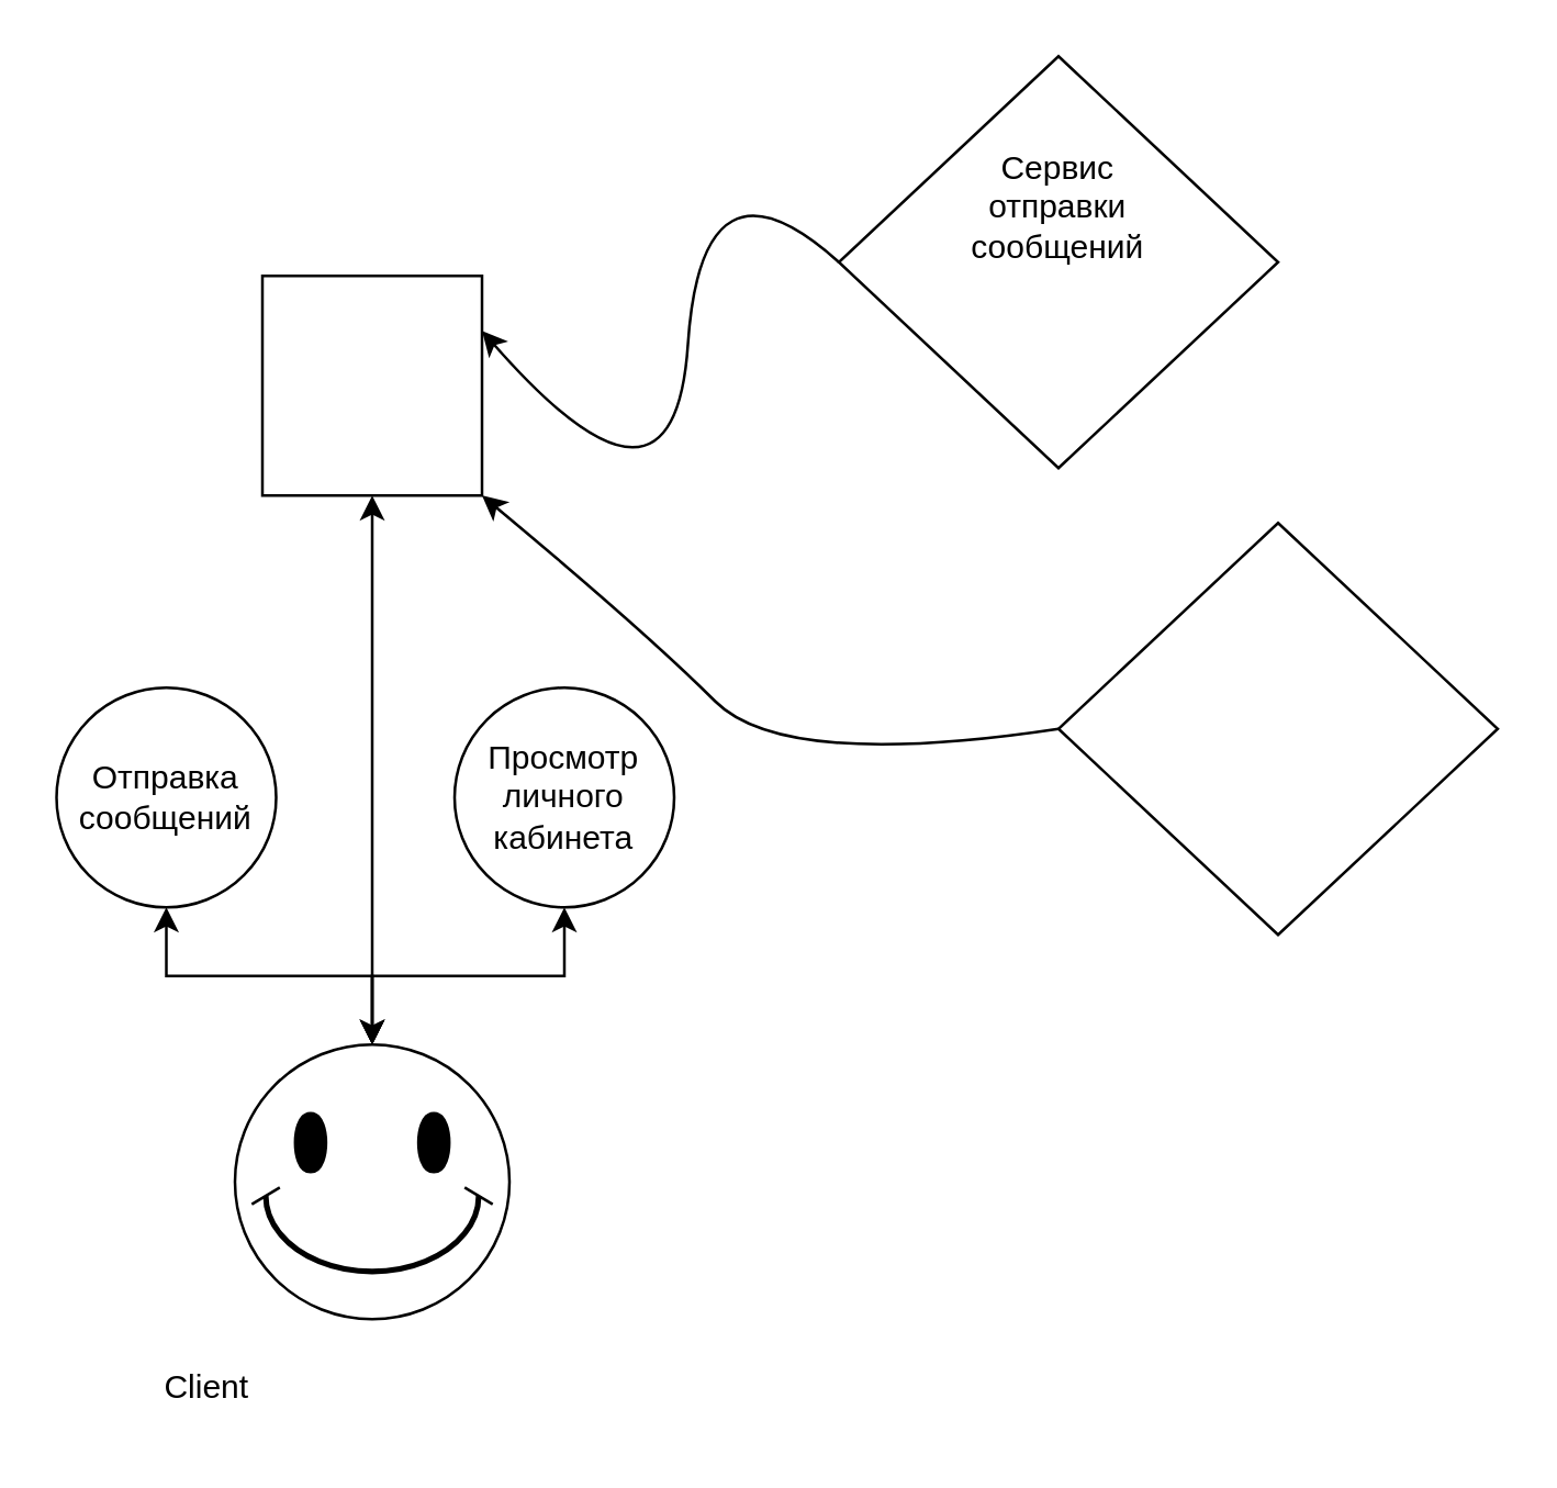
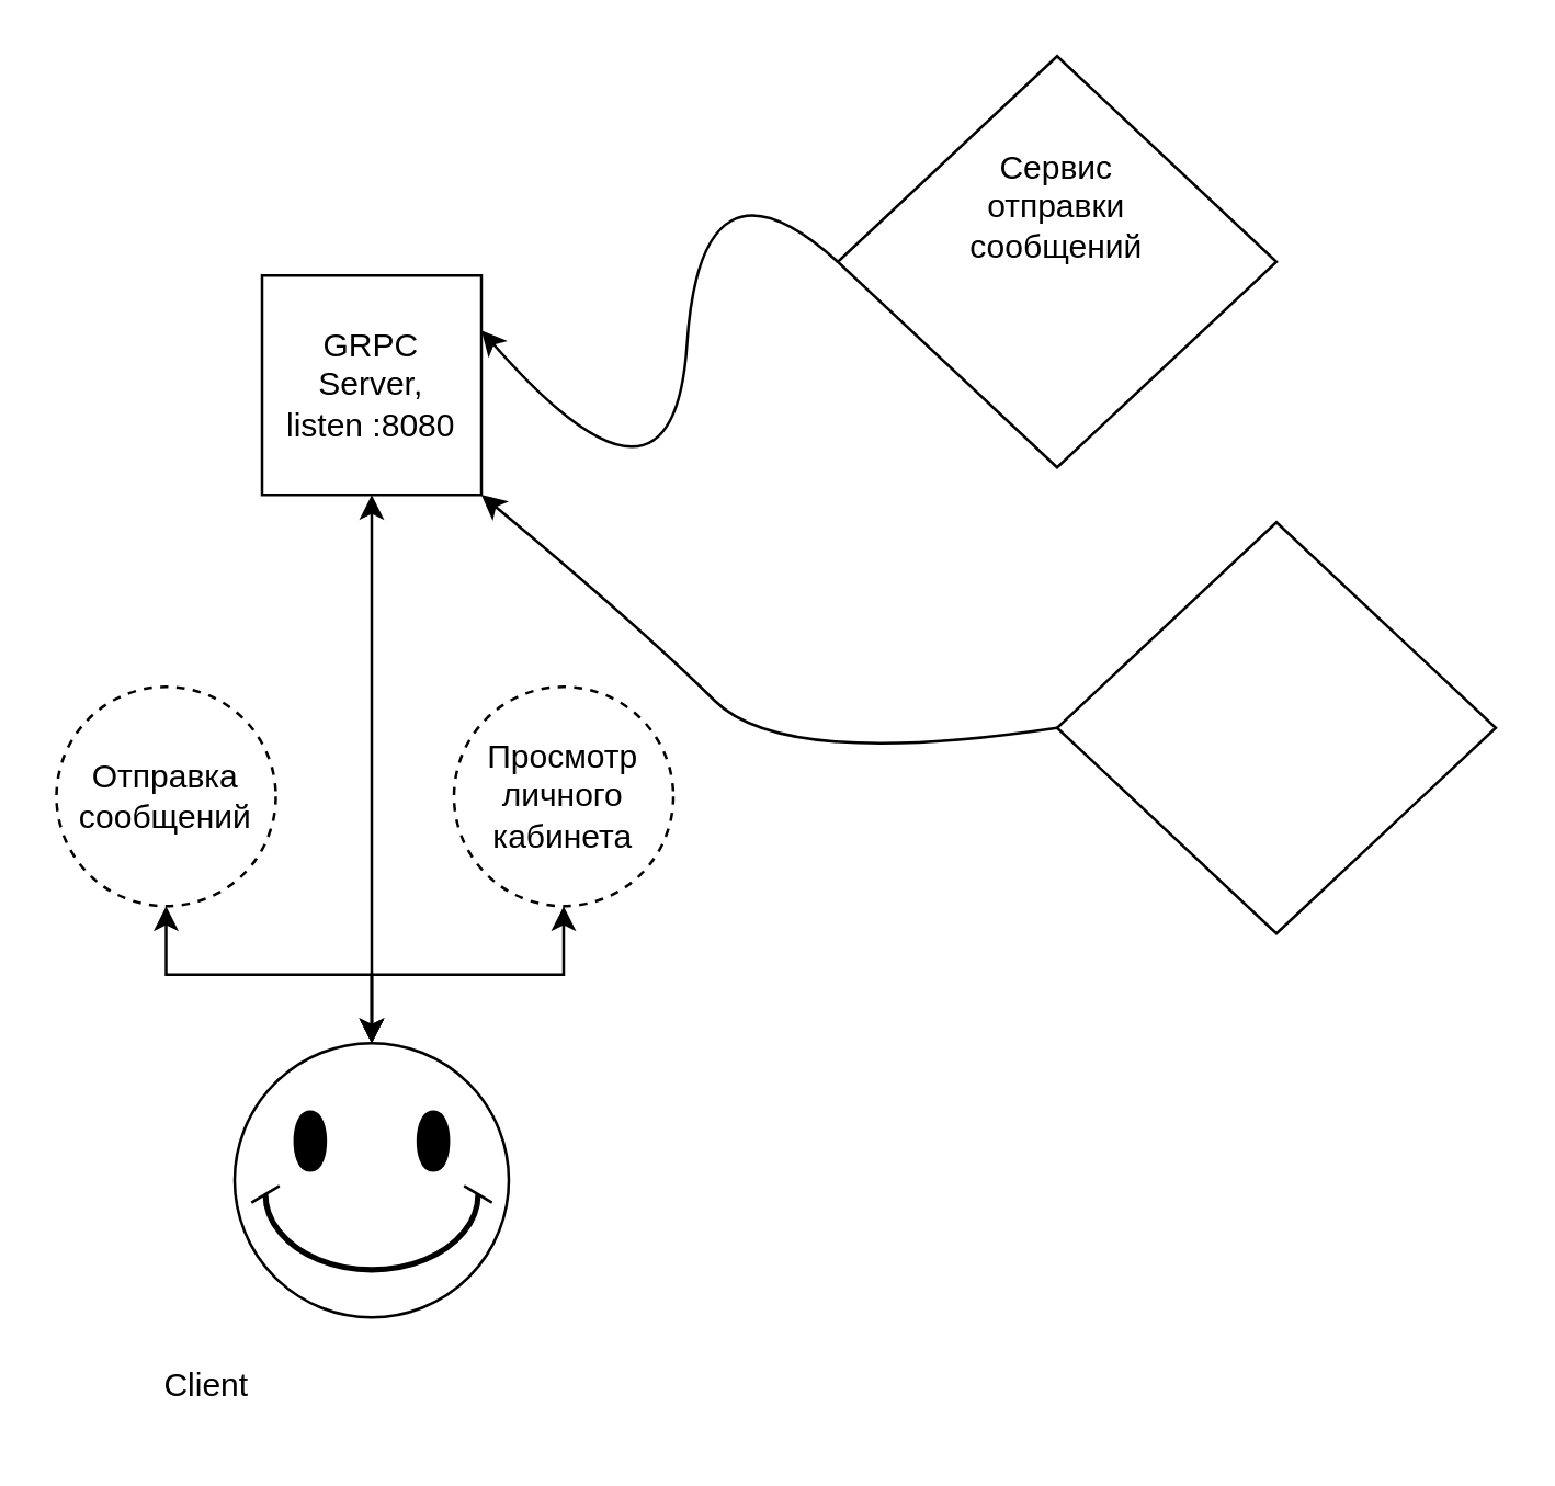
+ <mxCell id="3" value="GRPC Server, listen :8080" style="text;html=1;strokeColor=none;fillColor=none;align=center;verticalAlign=middle;whiteSpace=wrap;rounded=0;" vertex="1" parent="1"><mxGeometry x="100" y="117.5" width="70" height="45" as="geometry" /></mxCell>
- <mxCell id="13" value="Отправка сообщений" style="ellipse;whiteSpace=wrap;html=1;aspect=fixed;" vertex="1" parent="1"><mxGeometry x="20" y="250" width="80" height="80" as="geometry" /></mxCell>
+ <mxCell id="13" value="Отправка сообщений" style="ellipse;whiteSpace=wrap;html=1;aspect=fixed;dashed=1;" vertex="1" parent="1"><mxGeometry x="20" y="250" width="80" height="80" as="geometry" /></mxCell>
- <mxCell id="14" value="Просмотр личного кабинета" style="ellipse;whiteSpace=wrap;html=1;aspect=fixed;" vertex="1" parent="1"><mxGeometry x="165" y="250" width="80" height="80" as="geometry" /></mxCell>
+ <mxCell id="14" value="Просмотр личного кабинета" style="ellipse;whiteSpace=wrap;html=1;aspect=fixed;dashed=1;" vertex="1" parent="1"><mxGeometry x="165" y="250" width="80" height="80" as="geometry" /></mxCell>
